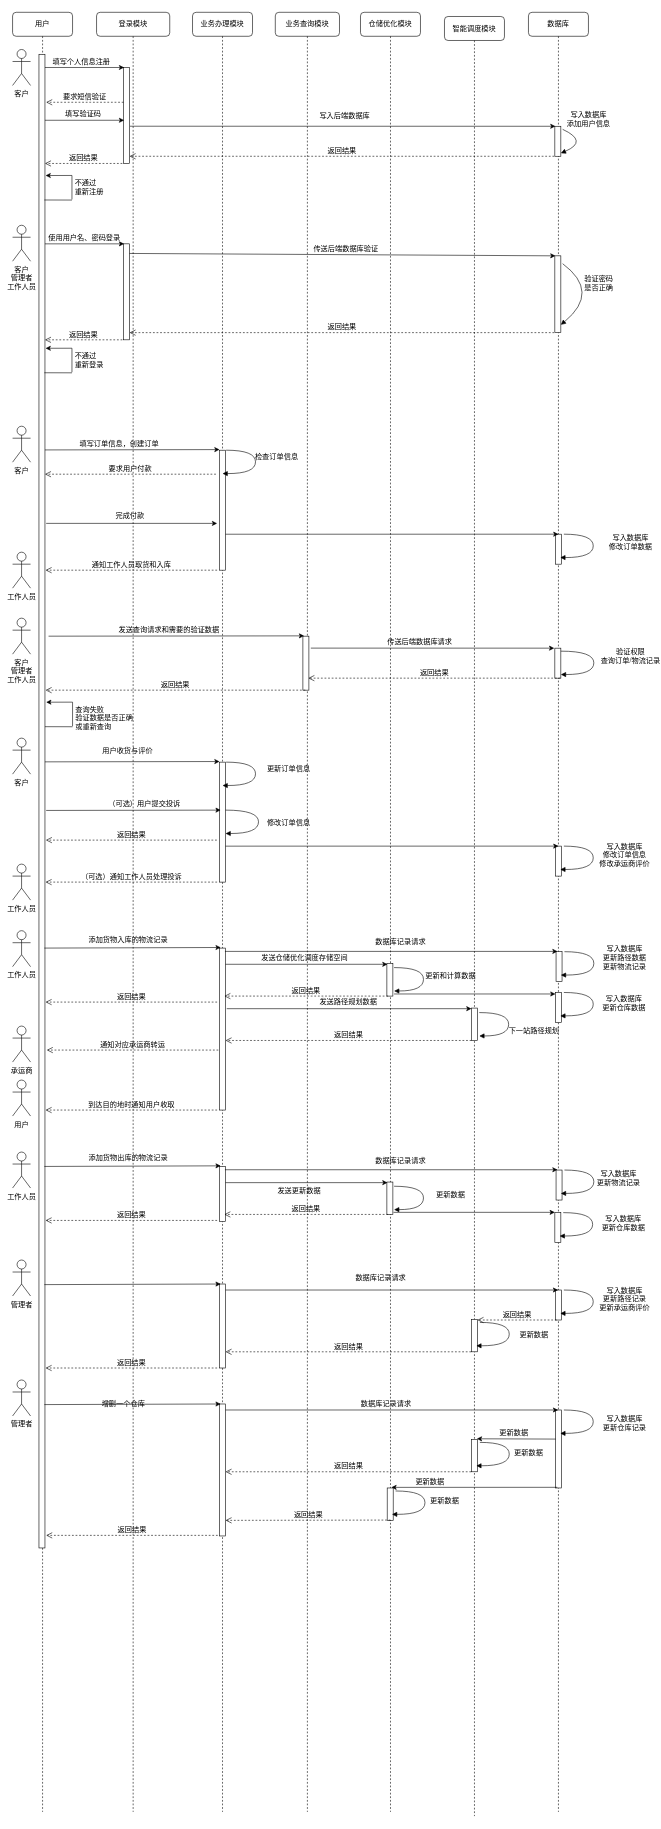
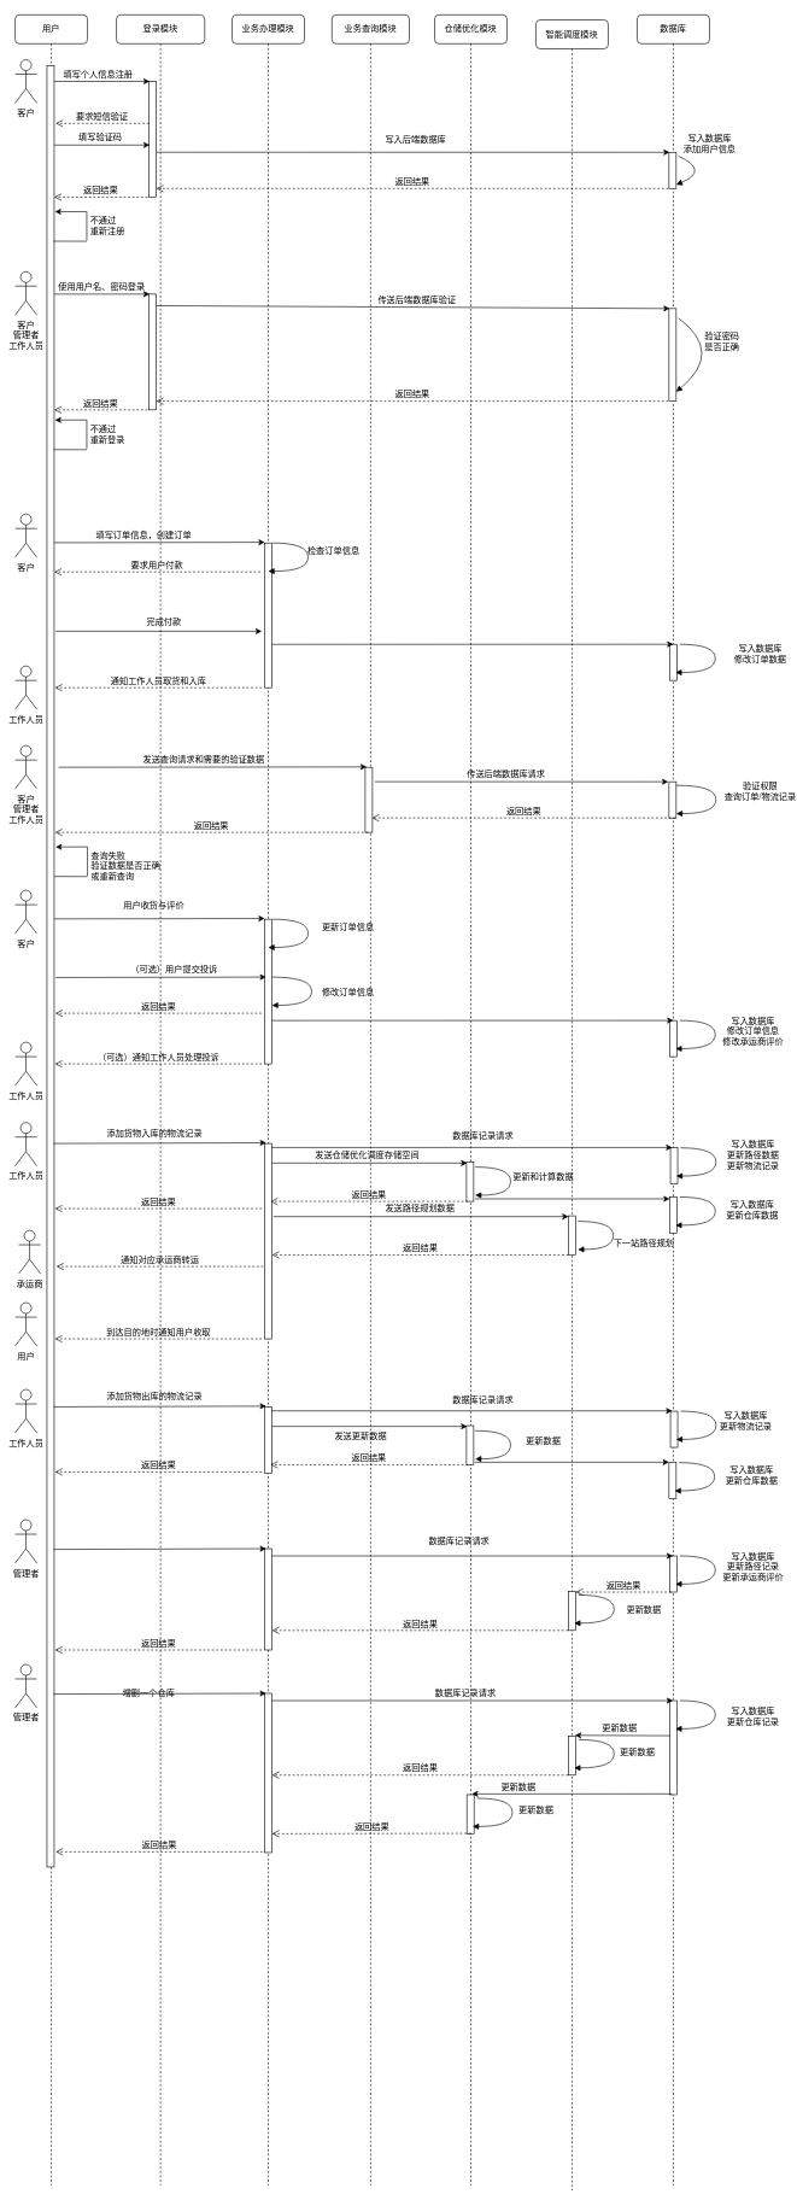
- <mxCell id="65" value="&lt;font face=&quot;Verdana&quot;&gt;完成付款&lt;/font&gt;" style="text;html=1;resizable=0;points=[];autosize=1;align=left;verticalAlign=top;spacingTop=-4;" vertex="1" parent="1"><mxGeometry x="190" y="850" width="60" height="20" as="geometry" /></mxCell>
+ <mxCell id="65" value="&lt;font face=&quot;Verdana&quot;&gt;完成付款&lt;/font&gt;" style="text;html=1;resizable=0;points=[];autosize=1;align=left;verticalAlign=top;spacingTop=-4;" vertex="1" parent="1"><mxGeometry x="200" y="850" width="60" height="20" as="geometry" /></mxCell>
- <mxCell id="111" value="承运商" style="shape=umlActor;verticalLabelPosition=bottom;labelBackgroundColor=#ffffff;verticalAlign=top;html=1;outlineConnect=0;" vertex="1" parent="1"><mxGeometry x="20" y="1710" width="30" height="60" as="geometry" /></mxCell>
+ <mxCell id="111" value="承运商" style="shape=umlActor;verticalLabelPosition=bottom;labelBackgroundColor=#ffffff;verticalAlign=top;html=1;outlineConnect=0;" vertex="1" parent="1"><mxGeometry x="25" y="1700" width="30" height="60" as="geometry" /></mxCell>
